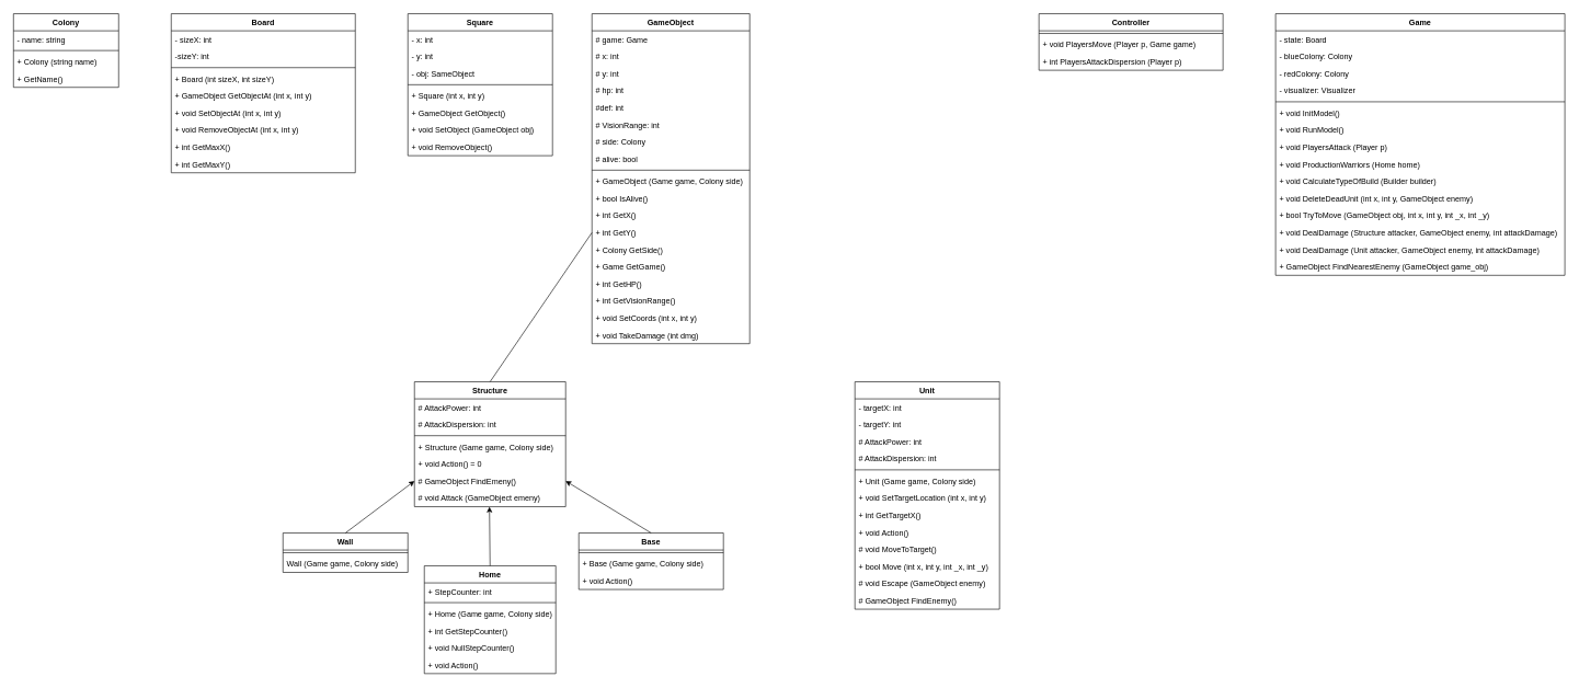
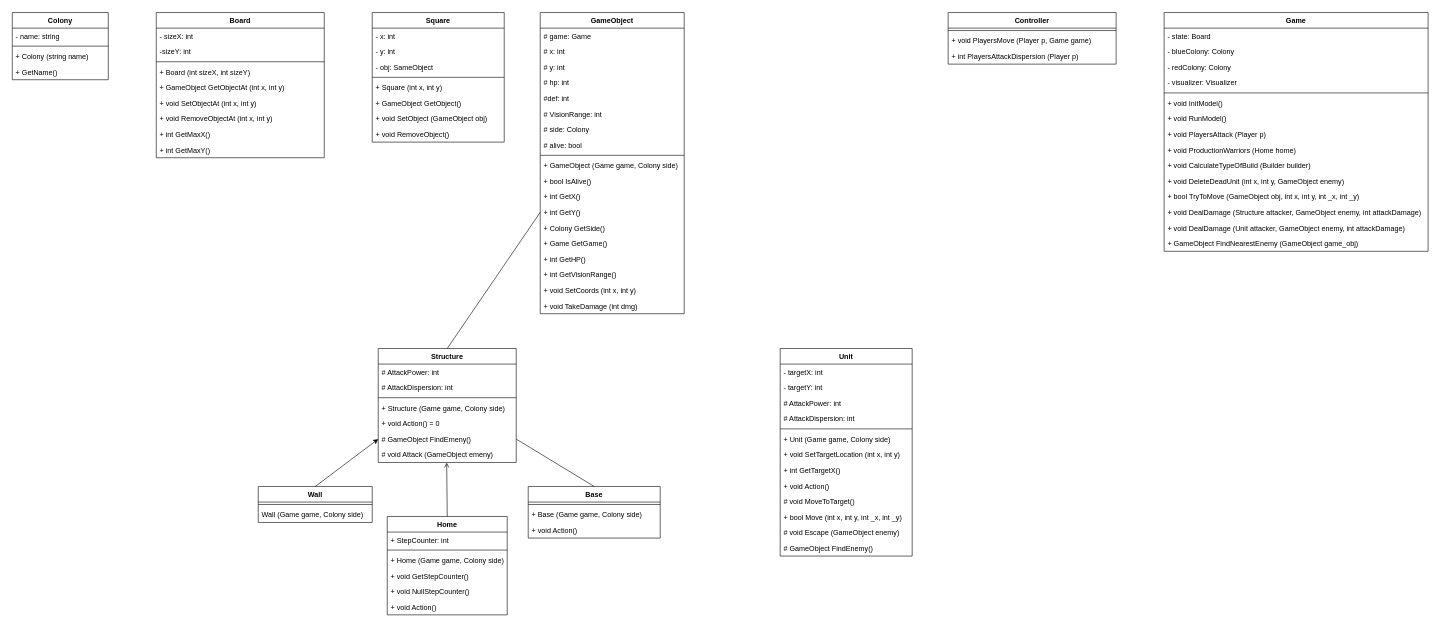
- <mxCell id="71" value="" style="endArrow=classic;html=1;rounded=0;entryX=1;entryY=0.5;entryDx=0;entryDy=0;exitX=0.5;exitY=0;exitDx=0;exitDy=0;" parent="1" source="65" target="52" edge="1"><mxGeometry width="50" height="50" relative="1" as="geometry"><mxPoint x="870" y="830" as="sourcePoint" /><mxPoint x="920" y="780" as="targetPoint" /></mxGeometry></mxCell>
+ <mxCell id="71" value="" style="endArrow=none;html=1;rounded=0;entryX=1;entryY=0.5;entryDx=0;entryDy=0;exitX=0.5;exitY=0;exitDx=0;exitDy=0;" parent="1" source="65" target="52" edge="1"><mxGeometry width="50" height="50" relative="1" as="geometry"><mxPoint x="870" y="830" as="sourcePoint" /><mxPoint x="920" y="780" as="targetPoint" /></mxGeometry></mxCell>
- <mxCell id="70" value="" style="endArrow=classic;html=1;rounded=0;entryX=0.496;entryY=1.009;entryDx=0;entryDy=0;entryPerimeter=0;exitX=0.5;exitY=0;exitDx=0;exitDy=0;" parent="1" source="58" target="53" edge="1"><mxGeometry width="50" height="50" relative="1" as="geometry"><mxPoint x="660" y="880" as="sourcePoint" /><mxPoint x="710" y="830" as="targetPoint" /></mxGeometry></mxCell>
+ <mxCell id="70" value="" style="endArrow=open;html=1;rounded=0;entryX=0.496;entryY=1.009;entryDx=0;entryDy=0;entryPerimeter=0;exitX=0.5;exitY=0;exitDx=0;exitDy=0;" parent="1" source="58" target="53" edge="1"><mxGeometry width="50" height="50" relative="1" as="geometry"><mxPoint x="660" y="880" as="sourcePoint" /><mxPoint x="710" y="830" as="targetPoint" /></mxGeometry></mxCell>
- <mxCell id="62" value="+ int GetStepCounter()" style="text;strokeColor=none;fillColor=none;align=left;verticalAlign=top;spacingLeft=4;spacingRight=4;overflow=hidden;rotatable=0;points=[[0,0.5],[1,0.5]];portConstraint=eastwest;" parent="58" vertex="1"><mxGeometry y="86" width="200" height="26" as="geometry" /></mxCell>
+ <mxCell id="62" value="+ void GetStepCounter()" style="text;strokeColor=none;fillColor=none;align=left;verticalAlign=top;spacingLeft=4;spacingRight=4;overflow=hidden;rotatable=0;points=[[0,0.5],[1,0.5]];portConstraint=eastwest;" parent="58" vertex="1"><mxGeometry y="86" width="200" height="26" as="geometry" /></mxCell>
